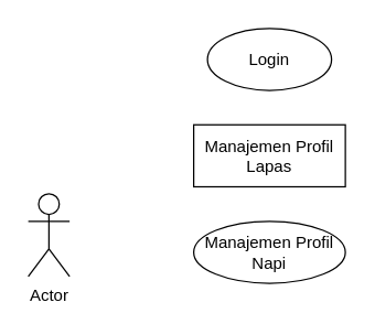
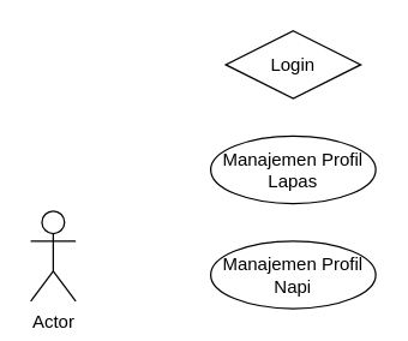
- <mxCell id="3" value="Login" style="ellipse;whiteSpace=wrap;html=1;" vertex="1" parent="1"><mxGeometry x="150" y="20" width="90" height="45" as="geometry" /></mxCell>
+ <mxCell id="3" value="Login" style="rhombus;whiteSpace=wrap;html=1;" vertex="1" parent="1"><mxGeometry x="150" y="20" width="90" height="45" as="geometry" /></mxCell>
- <mxCell id="4" value="Manajemen Profil Lapas" style="whiteSpace=wrap;html=1;rounded=0;" vertex="1" parent="1"><mxGeometry x="140" y="90" width="110" height="45" as="geometry" /></mxCell>
+ <mxCell id="4" value="Manajemen Profil Lapas" style="ellipse;whiteSpace=wrap;html=1;" vertex="1" parent="1"><mxGeometry x="140" y="90" width="110" height="45" as="geometry" /></mxCell>
